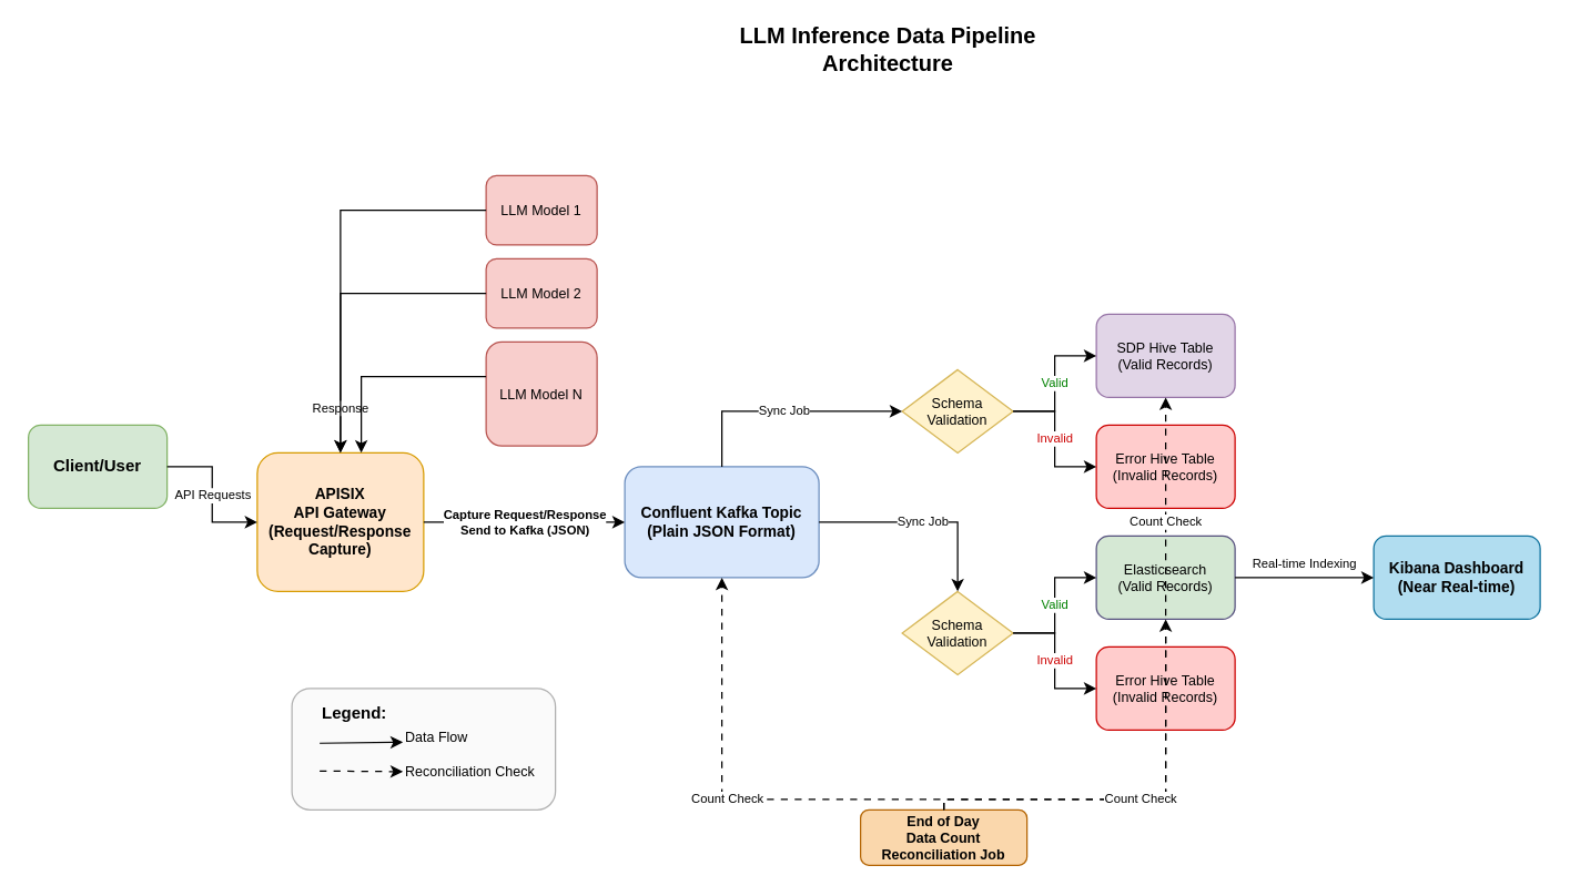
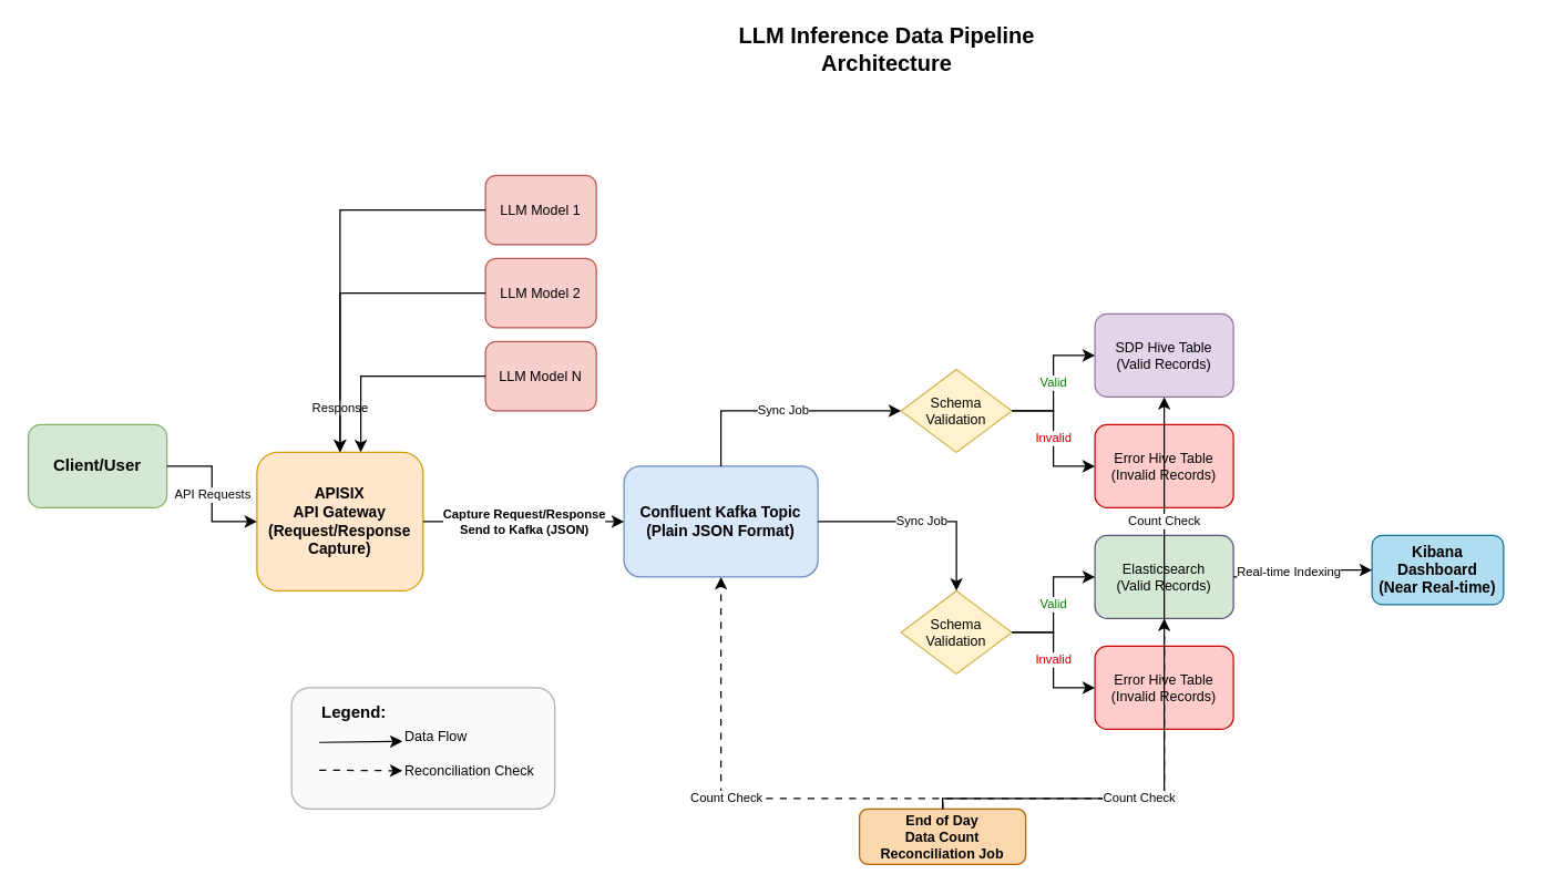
- <mxCell id="6" value="LLM Model N" style="rounded=1;whiteSpace=wrap;html=1;fillColor=#f8cecc;strokeColor=#b85450;fontSize=10;" vertex="1" parent="1"><mxGeometry x="350" y="246" width="80" height="75" as="geometry" /></mxCell>
+ <mxCell id="6" value="LLM Model N" style="rounded=1;whiteSpace=wrap;html=1;fillColor=#f8cecc;strokeColor=#b85450;fontSize=10;" vertex="1" parent="1"><mxGeometry x="350" y="246" width="80" height="50" as="geometry" /></mxCell>
- <mxCell id="29" value="Count Check" style="edgeStyle=orthogonalEdgeStyle;rounded=0;orthogonalLoop=1;jettySize=auto;html=1;fontSize=9;dashed=1;dashPattern=5 5;" edge="1" parent="1" source="15" target="9"><mxGeometry x="0.607" relative="1" as="geometry"><Array as="points"><mxPoint x="840" y="576" /><mxPoint x="840" y="286" /></Array><mxPoint as="offset" /></mxGeometry></mxCell>
+ <mxCell id="29" value="Count Check" style="edgeStyle=orthogonalEdgeStyle;rounded=0;orthogonalLoop=1;jettySize=auto;html=1;fontSize=9;dashed=0;dashPattern=5 5;" edge="1" parent="1" source="15" target="9"><mxGeometry x="0.607" relative="1" as="geometry"><Array as="points"><mxPoint x="840" y="576" /><mxPoint x="840" y="286" /></Array><mxPoint as="offset" /></mxGeometry></mxCell>
- <mxCell id="14" value="Kibana Dashboard&#10;(Near Real-time)" style="rounded=1;whiteSpace=wrap;html=1;fillColor=#b1ddf0;strokeColor=#10739e;fontStyle=1;fontSize=11;" vertex="1" parent="1"><mxGeometry x="990" y="386" width="120" height="60" as="geometry" /></mxCell>
+ <mxCell id="14" value="Kibana Dashboard&#10;(Near Real-time)" style="rounded=1;whiteSpace=wrap;html=1;fillColor=#b1ddf0;strokeColor=#10739e;fontStyle=1;fontSize=11;" vertex="1" parent="1"><mxGeometry x="990" y="386" width="95" height="50" as="geometry" /></mxCell>
